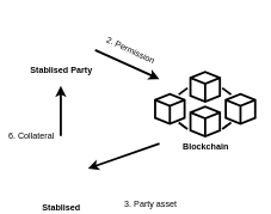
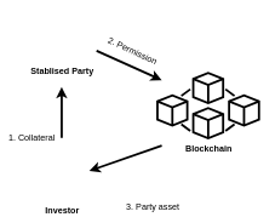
- <mxCell id="3" value="6. Collateral" style="shape=image;html=1;verticalAlign=top;verticalLabelPosition=bottom;labelBackgroundColor=#ffffff;imageAspect=0;aspect=fixed;image=https://cdn1.iconfinder.com/data/icons/financial-45/24/diamond-128.png;strokeWidth=1;" parent="1" vertex="1"><mxGeometry x="20" y="130" width="45" height="45" as="geometry" /></mxCell>
+ <mxCell id="3" value="1. Collateral" style="shape=image;html=1;verticalAlign=top;verticalLabelPosition=bottom;labelBackgroundColor=#ffffff;imageAspect=0;aspect=fixed;image=https://cdn1.iconfinder.com/data/icons/financial-45/24/diamond-128.png;strokeWidth=1;" parent="1" vertex="1"><mxGeometry x="20" y="130" width="45" height="45" as="geometry" /></mxCell>
- <mxCell id="14" value="Stablised" style="shape=image;html=1;verticalAlign=top;verticalLabelPosition=bottom;labelBackgroundColor=#ffffff;imageAspect=0;aspect=fixed;image=https://cdn0.iconfinder.com/data/icons/elasto-online-store/26/00-ELASTOFONT-STORE-READY_user-128.png;strokeColor=#000000;strokeWidth=1;imageBackground=none;fontStyle=1" parent="1" vertex="1"><mxGeometry x="52.5" y="212" width="64" height="64" as="geometry" /></mxCell>
+ <mxCell id="14" value="Investor" style="shape=image;html=1;verticalAlign=top;verticalLabelPosition=bottom;labelBackgroundColor=#ffffff;imageAspect=0;aspect=fixed;image=https://cdn0.iconfinder.com/data/icons/elasto-online-store/26/00-ELASTOFONT-STORE-READY_user-128.png;strokeColor=#000000;strokeWidth=1;imageBackground=none;fontStyle=1" parent="1" vertex="1"><mxGeometry x="52.5" y="212" width="64" height="64" as="geometry" /></mxCell>
